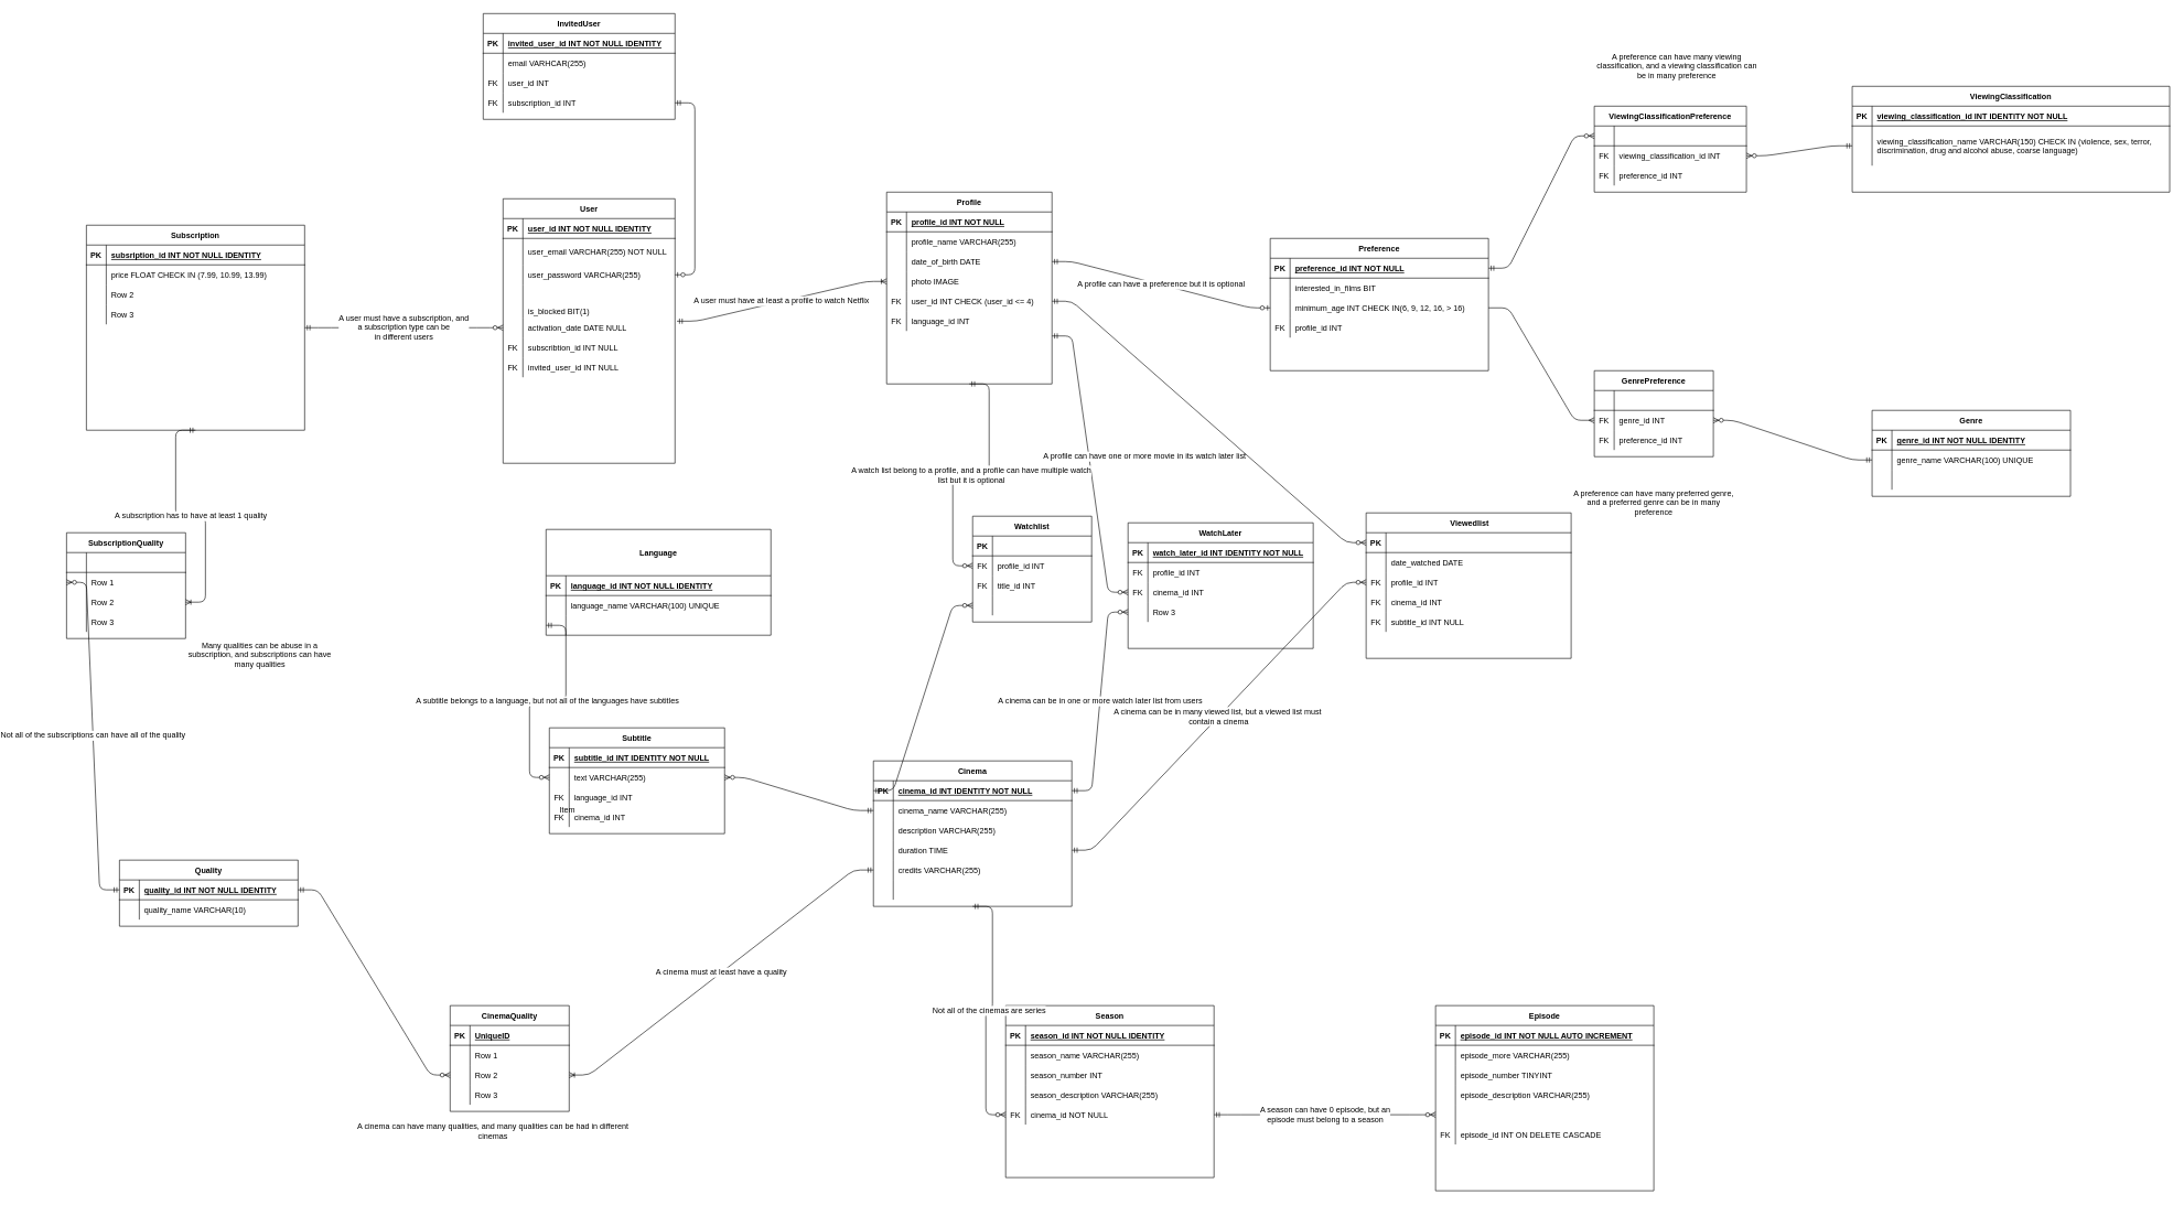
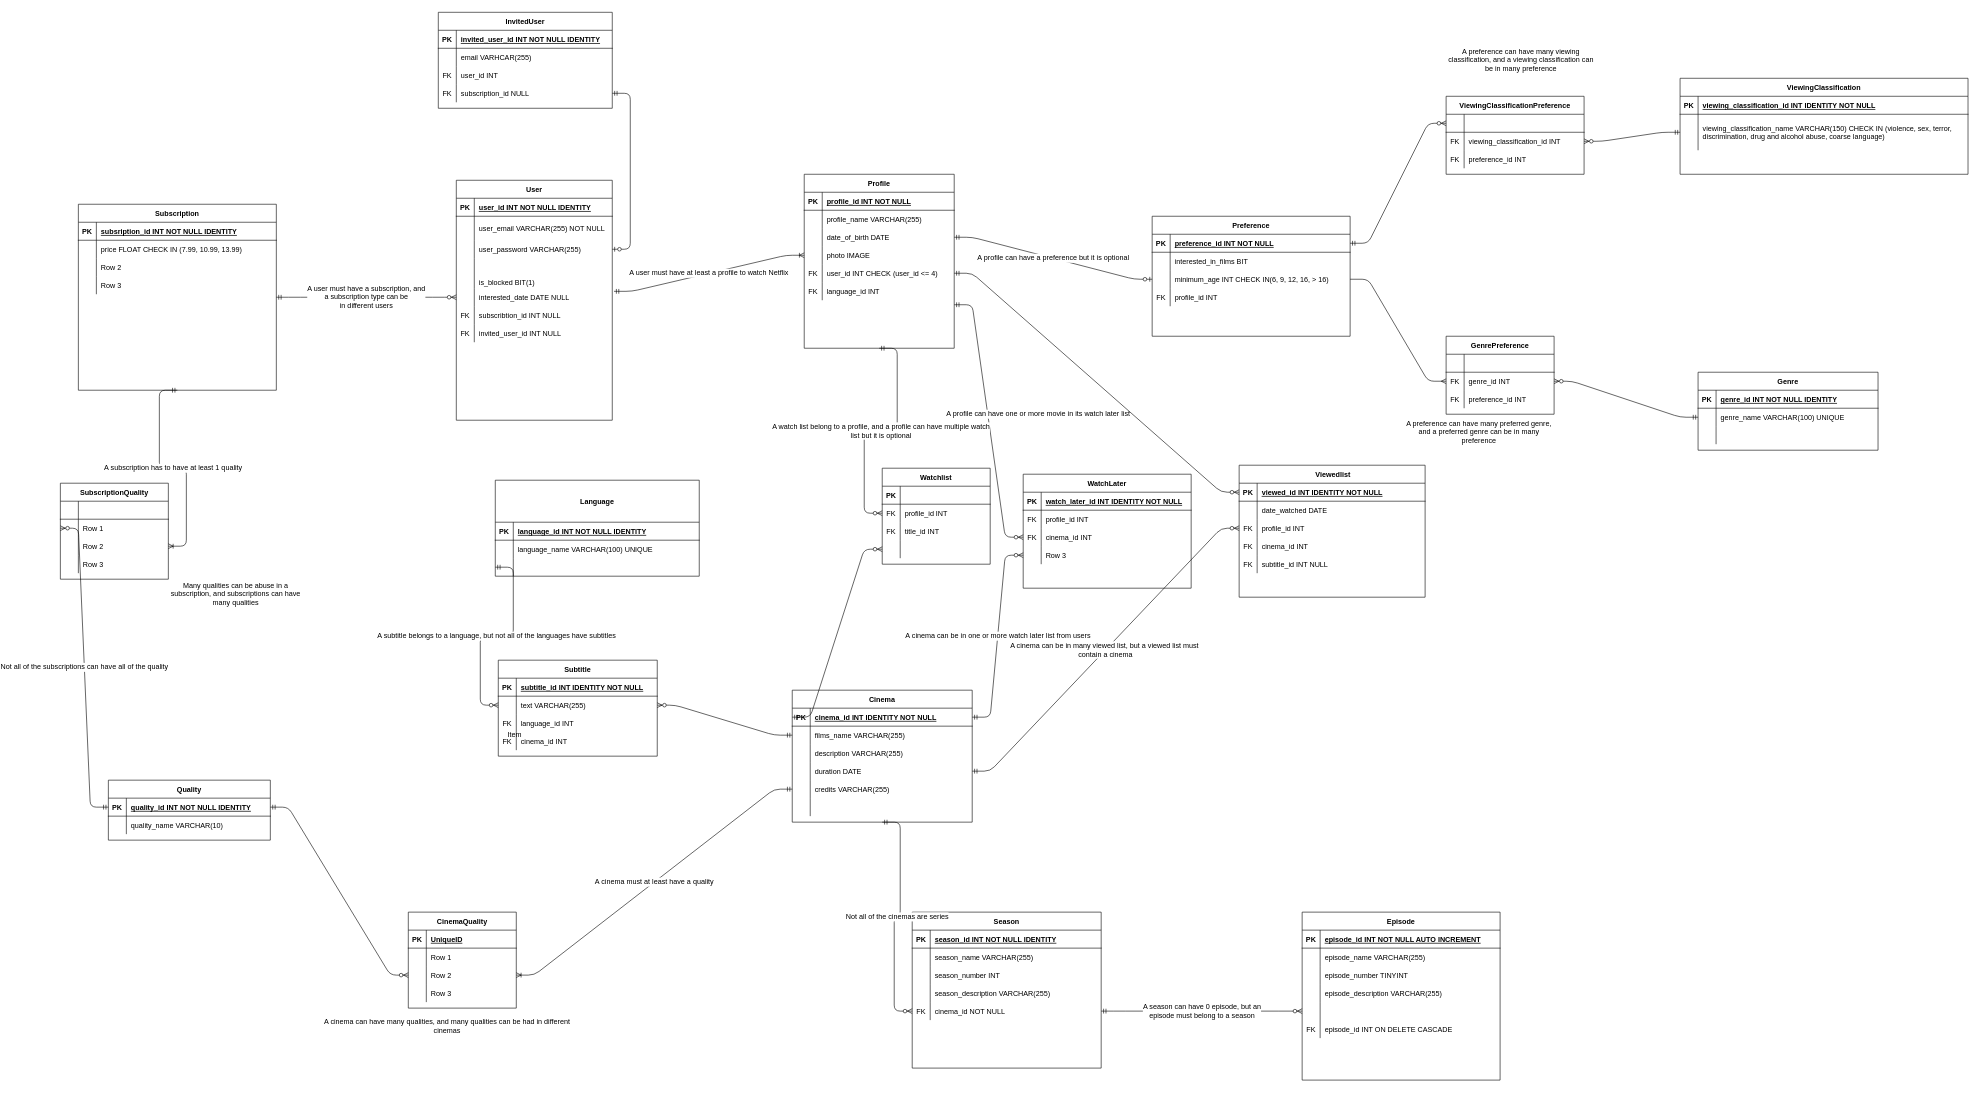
- <mxCell id="169" value="subscription_id INT" style="shape=partialRectangle;connectable=0;fillColor=none;top=0;left=0;bottom=0;right=0;align=left;spacingLeft=6;overflow=hidden;" parent="167" vertex="1"><mxGeometry x="30" width="260" height="30" as="geometry" /></mxCell>
+ <mxCell id="169" value="subscription_id NULL" style="shape=partialRectangle;connectable=0;fillColor=none;top=0;left=0;bottom=0;right=0;align=left;spacingLeft=6;overflow=hidden;" parent="167" vertex="1"><mxGeometry x="30" width="260" height="30" as="geometry" /></mxCell>
- <mxCell id="19" value="activation_date DATE NULL" style="shape=partialRectangle;connectable=0;fillColor=none;top=0;left=0;bottom=0;right=0;align=left;spacingLeft=6;overflow=hidden;" parent="17" vertex="1"><mxGeometry x="30" width="230" height="30" as="geometry" /></mxCell>
+ <mxCell id="19" value="interested_date DATE NULL" style="shape=partialRectangle;connectable=0;fillColor=none;top=0;left=0;bottom=0;right=0;align=left;spacingLeft=6;overflow=hidden;" parent="17" vertex="1"><mxGeometry x="30" width="230" height="30" as="geometry" /></mxCell>
- <mxCell id="289" value="A preference can have many preferred genre, and a preferred genre can be in many preference" style="text;html=1;strokeColor=none;fillColor=none;align=center;verticalAlign=middle;whiteSpace=wrap;rounded=0;" vertex="1" parent="1"><mxGeometry x="2295" y="750" width="250" height="20" as="geometry" /></mxCell>
+ <mxCell id="289" value="A preference can have many preferred genre, and a preferred genre can be in many preference" style="text;html=1;strokeColor=none;fillColor=none;align=center;verticalAlign=middle;whiteSpace=wrap;rounded=0;" vertex="1" parent="1"><mxGeometry x="2260" y="710" width="250" height="20" as="geometry" /></mxCell>
+ <mxCell id="186" value="viewed_id INT IDENTITY NOT NULL" style="shape=partialRectangle;connectable=0;fillColor=none;top=0;left=0;bottom=0;right=0;align=left;spacingLeft=6;fontStyle=5;overflow=hidden;" vertex="1" parent="184"><mxGeometry x="30" width="280" height="30" as="geometry" /></mxCell>
- <mxCell id="131" value="cinema_name VARCHAR(255)" style="shape=partialRectangle;connectable=0;fillColor=none;top=0;left=0;bottom=0;right=0;align=left;spacingLeft=6;overflow=hidden;" parent="129" vertex="1"><mxGeometry x="30" width="270" height="30" as="geometry" /></mxCell>
+ <mxCell id="131" value="films_name VARCHAR(255)" style="shape=partialRectangle;connectable=0;fillColor=none;top=0;left=0;bottom=0;right=0;align=left;spacingLeft=6;overflow=hidden;" parent="129" vertex="1"><mxGeometry x="30" width="270" height="30" as="geometry" /></mxCell>
- <mxCell id="137" value="duration TIME" style="shape=partialRectangle;connectable=0;fillColor=none;top=0;left=0;bottom=0;right=0;align=left;spacingLeft=6;overflow=hidden;" parent="135" vertex="1"><mxGeometry x="30" width="270" height="30" as="geometry" /></mxCell>
+ <mxCell id="137" value="duration DATE" style="shape=partialRectangle;connectable=0;fillColor=none;top=0;left=0;bottom=0;right=0;align=left;spacingLeft=6;overflow=hidden;" parent="135" vertex="1"><mxGeometry x="30" width="270" height="30" as="geometry" /></mxCell>
- <mxCell id="113" value="episode_more VARCHAR(255)" style="shape=partialRectangle;connectable=0;fillColor=none;top=0;left=0;bottom=0;right=0;align=left;spacingLeft=6;overflow=hidden;" parent="111" vertex="1"><mxGeometry x="30" width="300" height="30" as="geometry" /></mxCell>
+ <mxCell id="113" value="episode_name VARCHAR(255)" style="shape=partialRectangle;connectable=0;fillColor=none;top=0;left=0;bottom=0;right=0;align=left;spacingLeft=6;overflow=hidden;" parent="111" vertex="1"><mxGeometry x="30" width="300" height="30" as="geometry" /></mxCell>
